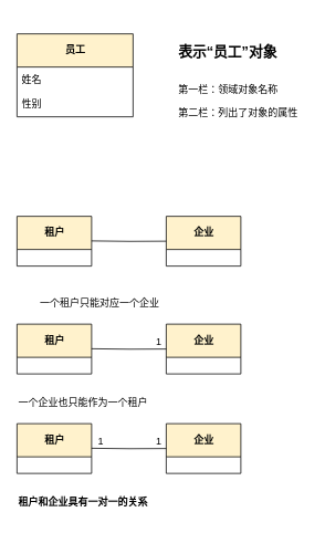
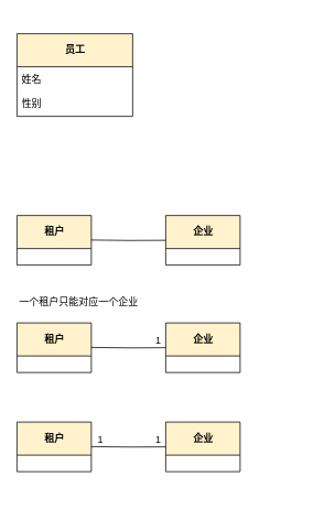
- <mxCell id="4" value="&lt;h1&gt;&lt;font style=&quot;font-size: 17px;&quot;&gt;表示“员工”对象&lt;/font&gt;&lt;/h1&gt;&lt;p style=&quot;font-size: 12px;&quot;&gt;&lt;font style=&quot;font-size: 12px;&quot;&gt;第一栏：领域对象名称&lt;/font&gt;&lt;/p&gt;&lt;p style=&quot;font-size: 12px;&quot;&gt;&lt;font style=&quot;font-size: 12px;&quot;&gt;第二栏：列出了对象的属性&lt;/font&gt;&lt;/p&gt;" style="text;html=1;strokeColor=none;fillColor=none;spacing=5;spacingTop=-20;whiteSpace=wrap;overflow=hidden;rounded=0;labelBackgroundColor=#FFFFFF;fontSize=18;" parent="1" vertex="1"><mxGeometry x="210" y="20" width="160" height="140" as="geometry" /></mxCell>
- <mxCell id="8" value="一个租户只能对应一个企业" style="text;html=1;strokeColor=none;fillColor=none;align=center;verticalAlign=middle;whiteSpace=wrap;rounded=0;labelBackgroundColor=#FFFFFF;fontSize=12;" parent="1" vertex="1"><mxGeometry x="45" y="350" width="150" height="30" as="geometry" /></mxCell>
+ <mxCell id="8" value="一个租户只能对应一个企业" style="text;html=1;strokeColor=none;fillColor=none;align=center;verticalAlign=middle;whiteSpace=wrap;rounded=0;labelBackgroundColor=#FFFFFF;fontSize=12;" parent="1" vertex="1"><mxGeometry x="20" y="350" width="150" height="30" as="geometry" /></mxCell>
- <mxCell id="13" value="一个企业也只能作为一个租户" style="text;html=1;strokeColor=none;fillColor=none;align=center;verticalAlign=middle;whiteSpace=wrap;rounded=0;labelBackgroundColor=#FFFFFF;fontSize=12;" parent="1" vertex="1"><mxGeometry x="20" y="470" width="160" height="30" as="geometry" /></mxCell>
- <mxCell id="19" value="租户和企业具有一对一的关系" style="text;html=1;strokeColor=none;fillColor=none;align=center;verticalAlign=middle;whiteSpace=wrap;rounded=0;labelBackgroundColor=#FFFFFF;fontSize=12;fontStyle=1" parent="1" vertex="1"><mxGeometry x="20" y="590" width="160" height="30" as="geometry" /></mxCell>
